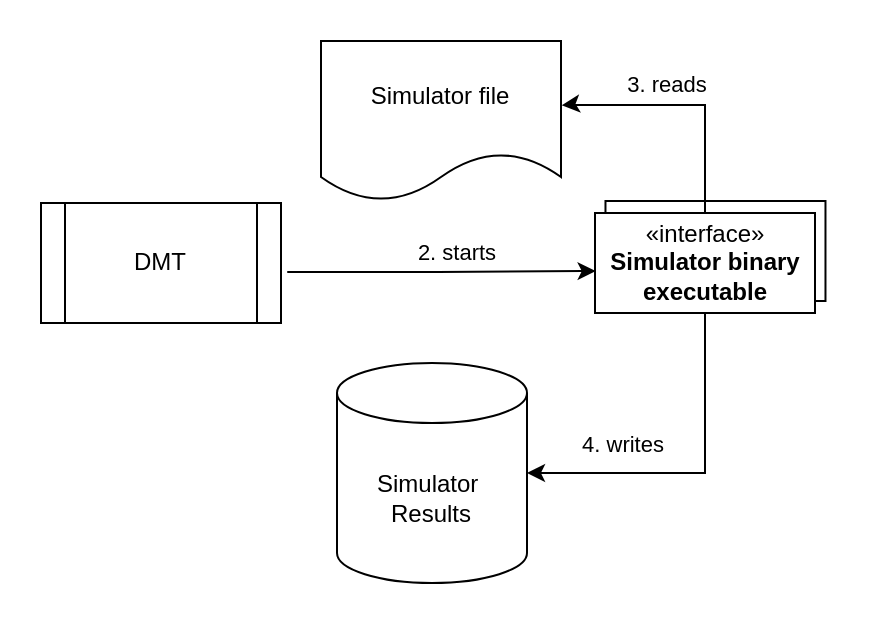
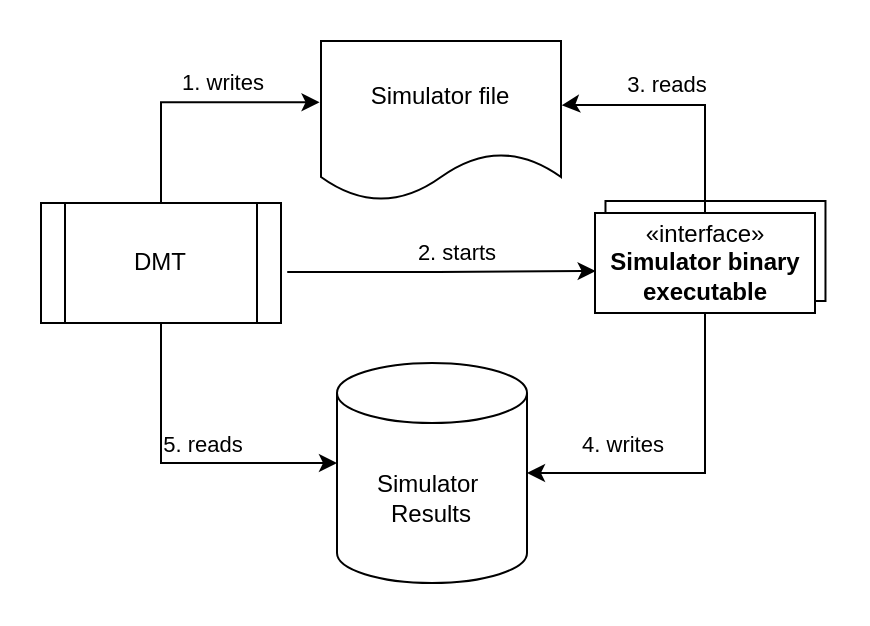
+ <mxCell id="6" value="" style="endArrow=classic;html=1;rounded=0;edgeStyle=orthogonalEdgeStyle;exitX=0.5;exitY=0;exitDx=0;exitDy=0;entryX=-0.006;entryY=0.383;entryDx=0;entryDy=0;entryPerimeter=0;" parent="1" source="4" target="5" edge="1"><mxGeometry width="50" height="50" relative="1" as="geometry"><mxPoint x="140" y="231" as="sourcePoint" /><mxPoint x="190" y="181" as="targetPoint" /></mxGeometry></mxCell>
+ <mxCell id="7" value="1. writes" style="edgeLabel;html=1;align=center;verticalAlign=middle;resizable=0;points=[];labelBackgroundColor=none;" parent="6" vertex="1" connectable="0"><mxGeometry x="0.119" y="-12" relative="1" as="geometry"><mxPoint x="8" y="-22" as="offset" /></mxGeometry></mxCell>
+ <mxCell id="11" value="" style="endArrow=classic;html=1;rounded=0;edgeStyle=orthogonalEdgeStyle;exitX=0.5;exitY=1;exitDx=0;exitDy=0;" parent="1" source="4" target="8" edge="1"><mxGeometry width="50" height="50" relative="1" as="geometry"><mxPoint x="140" y="231" as="sourcePoint" /><mxPoint x="190" y="181" as="targetPoint" /><Array as="points"><mxPoint x="80" y="231" /></Array></mxGeometry></mxCell>
+ <mxCell id="12" value="5. reads" style="edgeLabel;html=1;align=center;verticalAlign=middle;resizable=0;points=[];" parent="11" vertex="1" connectable="0"><mxGeometry x="-0.371" y="20" relative="1" as="geometry"><mxPoint y="10" as="offset" /></mxGeometry></mxCell>
